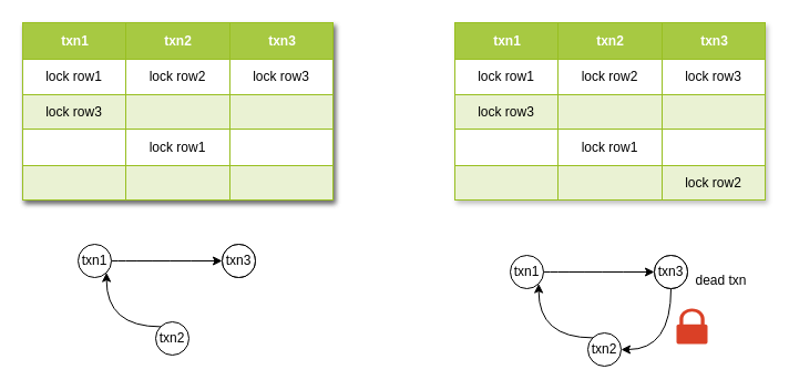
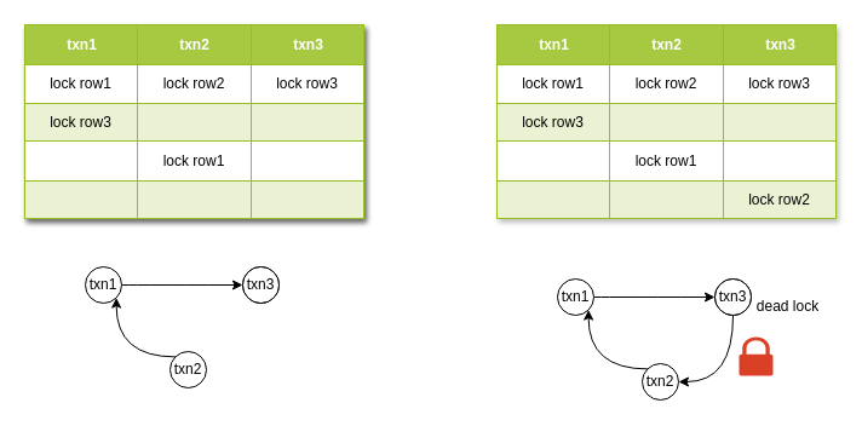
- <mxCell id="102" value="dead txn" style="text;html=1;align=center;verticalAlign=middle;resizable=0;points=[];autosize=1;strokeColor=none;fillColor=none;" vertex="1" parent="1"><mxGeometry x="615" y="238" width="70" height="30" as="geometry" /></mxCell>
+ <mxCell id="102" value="dead lock" style="text;html=1;align=center;verticalAlign=middle;resizable=0;points=[];autosize=1;strokeColor=none;fillColor=none;" vertex="1" parent="1"><mxGeometry x="615" y="238" width="70" height="30" as="geometry" /></mxCell>
